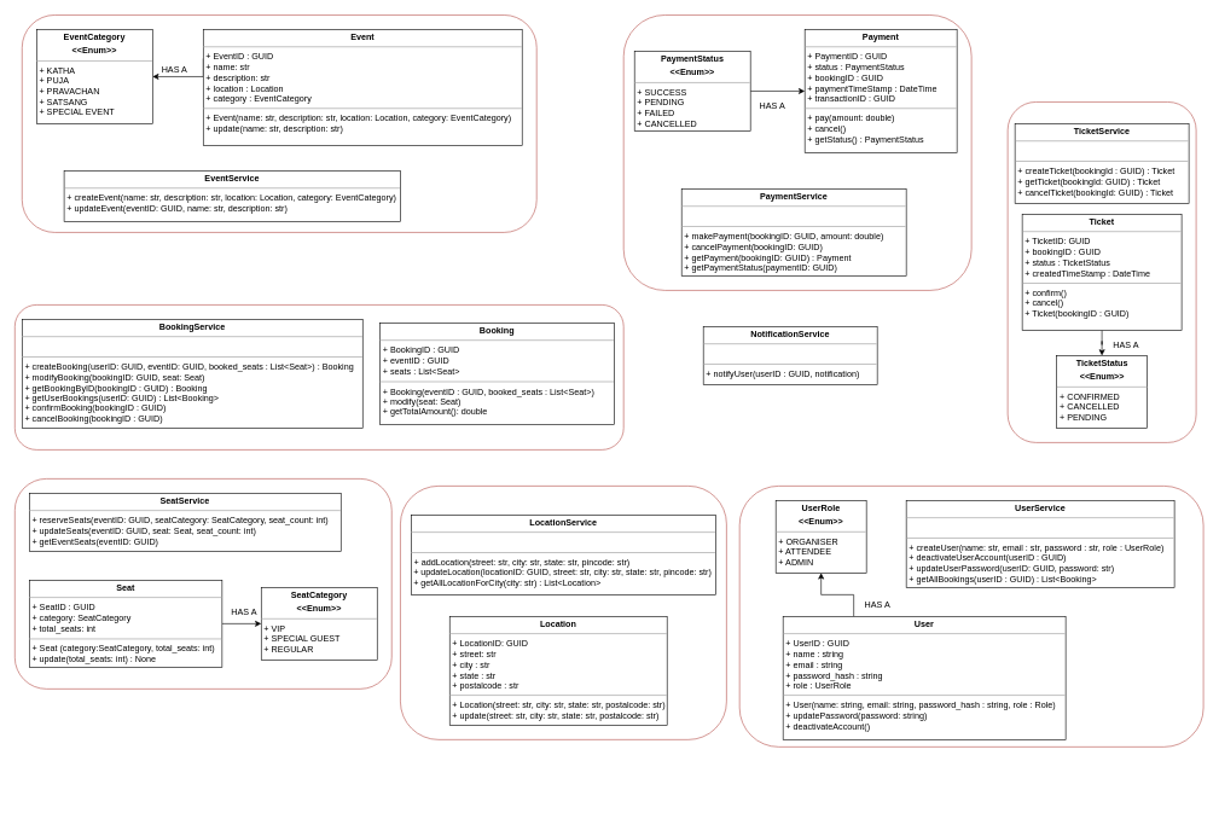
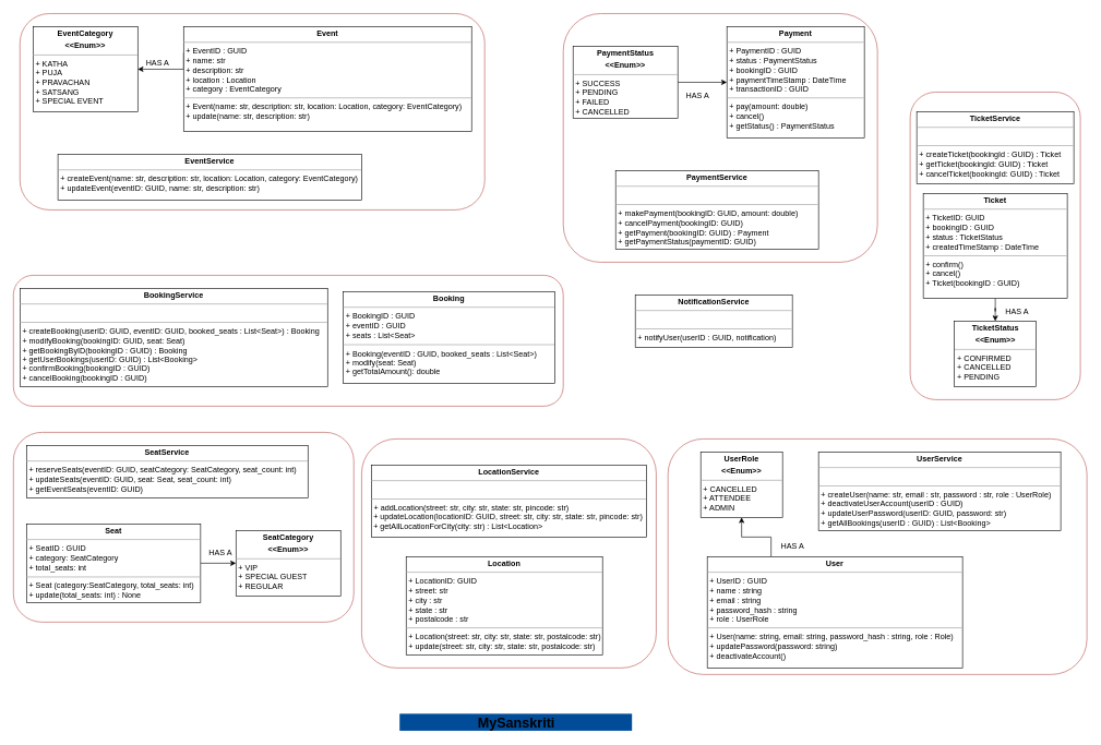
- <mxCell id="34" value="&lt;p style=&quot;margin:0px;margin-top:4px;text-align:center;&quot;&gt;&lt;b&gt;UserRole&lt;/b&gt;&lt;/p&gt;&lt;p style=&quot;margin:0px;margin-top:4px;text-align:center;&quot;&gt;&lt;b&gt;&amp;lt;&amp;lt;Enum&amp;gt;&amp;gt;&lt;/b&gt;&lt;/p&gt;&lt;hr size=&quot;1&quot;&gt;&lt;p style=&quot;margin:0px;margin-left:4px;&quot;&gt;+ ORGANISER&lt;/p&gt;&lt;p style=&quot;margin:0px;margin-left:4px;&quot;&gt;+ ATTENDEE&lt;/p&gt;&lt;p style=&quot;margin:0px;margin-left:4px;&quot;&gt;+ ADMIN&lt;/p&gt;" style="verticalAlign=top;align=left;overflow=fill;fontSize=12;fontFamily=Helvetica;html=1;whiteSpace=wrap;" parent="1" vertex="1"><mxGeometry x="1070" y="690" width="125" height="100" as="geometry" /></mxCell>
+ <mxCell id="34" value="&lt;p style=&quot;margin:0px;margin-top:4px;text-align:center;&quot;&gt;&lt;b&gt;UserRole&lt;/b&gt;&lt;/p&gt;&lt;p style=&quot;margin:0px;margin-top:4px;text-align:center;&quot;&gt;&lt;b&gt;&amp;lt;&amp;lt;Enum&amp;gt;&amp;gt;&lt;/b&gt;&lt;/p&gt;&lt;hr size=&quot;1&quot;&gt;&lt;p style=&quot;margin:0px;margin-left:4px;&quot;&gt;+ CANCELLED&lt;/p&gt;&lt;p style=&quot;margin:0px;margin-left:4px;&quot;&gt;+ ATTENDEE&lt;/p&gt;&lt;p style=&quot;margin:0px;margin-left:4px;&quot;&gt;+ ADMIN&lt;/p&gt;" style="verticalAlign=top;align=left;overflow=fill;fontSize=12;fontFamily=Helvetica;html=1;whiteSpace=wrap;" parent="1" vertex="1"><mxGeometry x="1070" y="690" width="125" height="100" as="geometry" /></mxCell>
+ <mxCell id="9" value="&lt;font style=&quot;font-size: 21px;&quot;&gt;MySanskriti&lt;/font&gt;" style="text;align=center;fontStyle=1;verticalAlign=middle;spacingLeft=3;spacingRight=3;strokeColor=none;rotatable=0;points=[[0,0.5],[1,0.5]];portConstraint=eastwest;html=1;fillColor=#004C99;" parent="1" vertex="1"><mxGeometry x="610" y="1090" width="355" height="26" as="geometry" /></mxCell>
